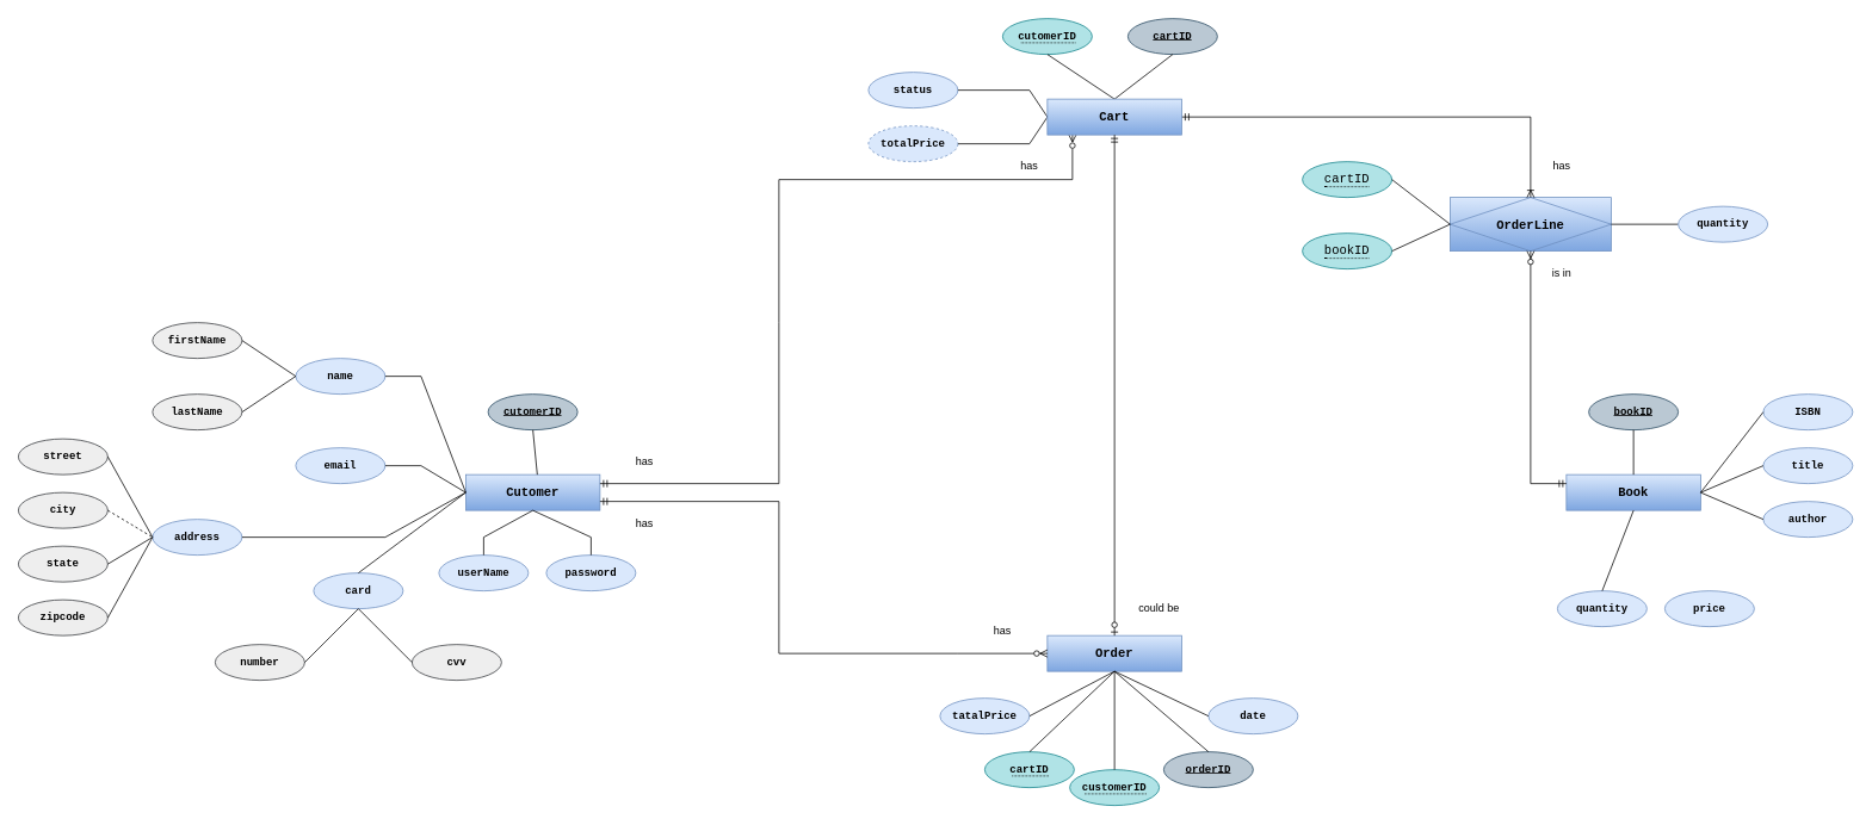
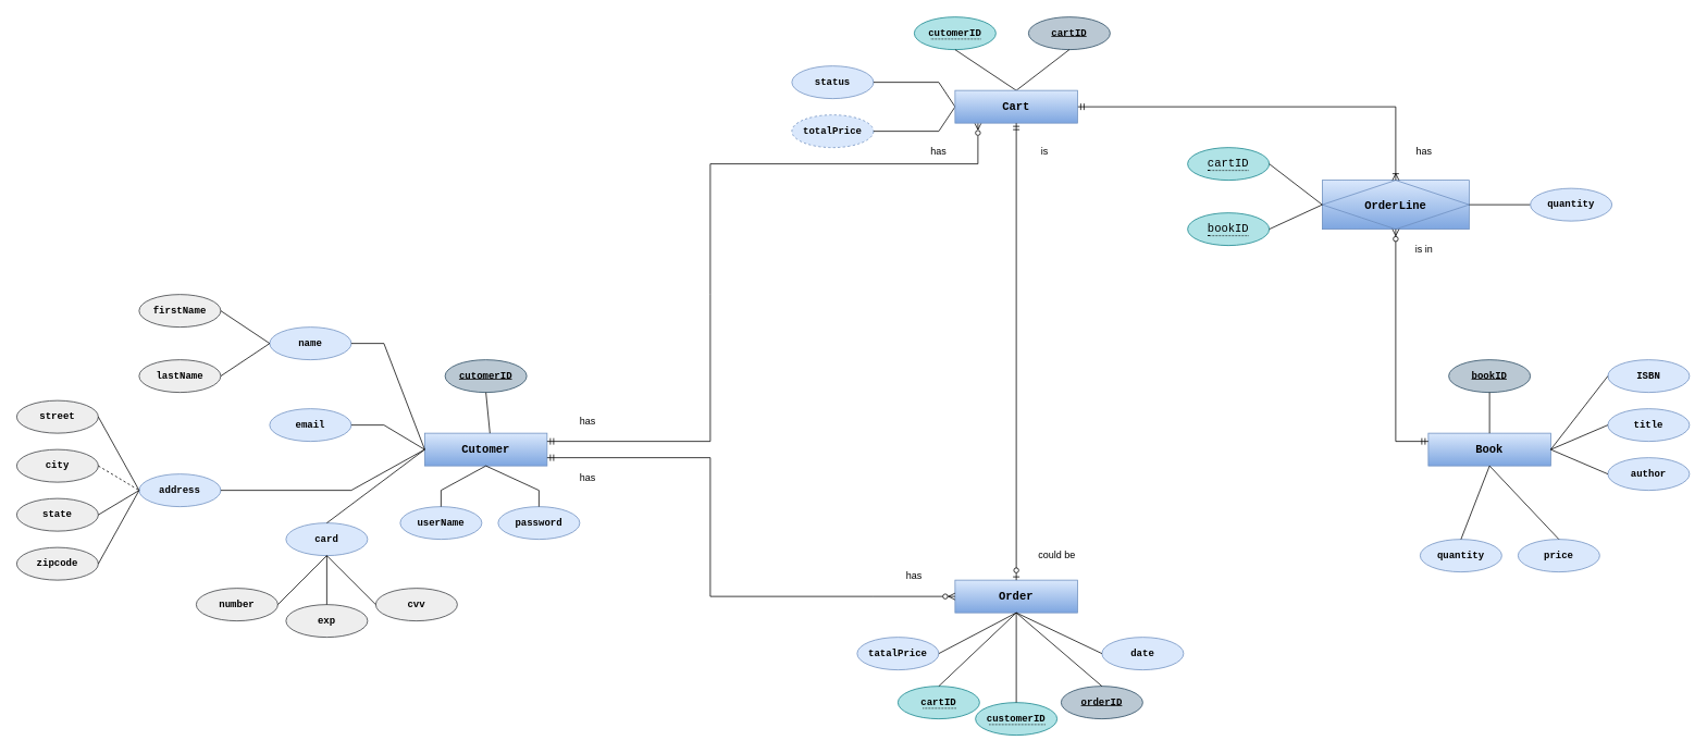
+ <mxCell id="78" value="is" style="text;html=1;strokeColor=none;fillColor=none;align=center;verticalAlign=middle;whiteSpace=wrap;rounded=0;" vertex="1" parent="1"><mxGeometry x="1250" y="170" width="60" height="30" as="geometry" /></mxCell>
+ <mxCell id="52" value="" style="endArrow=none;html=1;rounded=0;entryX=0.5;entryY=0;entryDx=0;entryDy=0;exitX=0.5;exitY=1;exitDx=0;exitDy=0;fontFamily=Courier New;fontStyle=1" parent="1" source="43" target="49" edge="1"><mxGeometry width="50" height="50" relative="1" as="geometry"><mxPoint x="1820" y="580" as="sourcePoint" /><mxPoint x="1835" y="590" as="targetPoint" /></mxGeometry></mxCell>
+ <mxCell id="24" value="" style="endArrow=none;html=1;rounded=0;entryX=0.5;entryY=1;entryDx=0;entryDy=0;exitX=0.5;exitY=0;exitDx=0;exitDy=0;fontFamily=Courier New;fontStyle=1" parent="1" source="17" target="15" edge="1"><mxGeometry width="50" height="50" relative="1" as="geometry"><mxPoint x="270" y="860" as="sourcePoint" /><mxPoint x="320" y="810" as="targetPoint" /></mxGeometry></mxCell>
+ <mxCell id="17" value="exp" style="ellipse;whiteSpace=wrap;html=1;align=center;fillColor=#eeeeee;strokeColor=#36393d;fontFamily=Courier New;fontStyle=1" parent="1" vertex="1"><mxGeometry x="350" y="740" width="100" height="40" as="geometry" /></mxCell>
